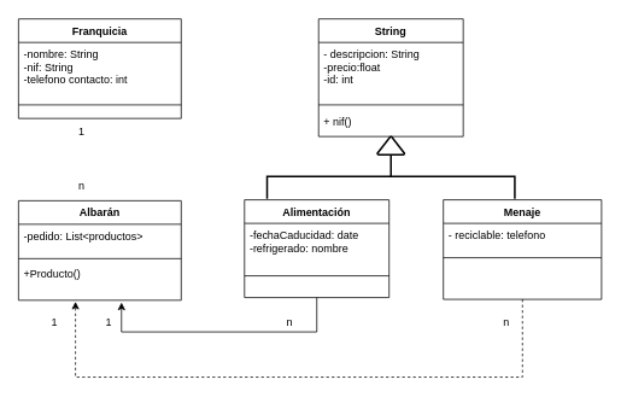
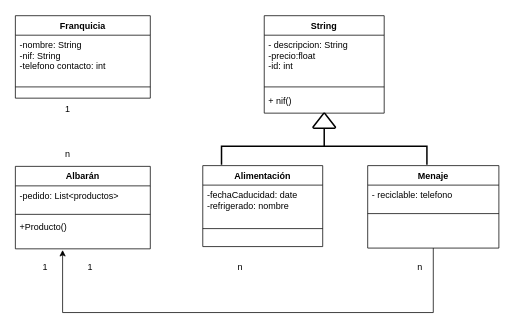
- <mxCell id="12" style="edgeStyle=orthogonalEdgeStyle;rounded=0;orthogonalLoop=1;jettySize=auto;html=1;exitX=0.5;exitY=1;exitDx=0;exitDy=0;entryX=0.633;entryY=1.058;entryDx=0;entryDy=0;entryPerimeter=0;" parent="1" source="13" target="27" edge="1"><mxGeometry relative="1" as="geometry"><Array as="points"><mxPoint x="350" y="366" /><mxPoint x="134" y="366" /></Array></mxGeometry></mxCell>
- <mxCell id="6" style="edgeStyle=orthogonalEdgeStyle;rounded=0;orthogonalLoop=1;jettySize=auto;html=1;entryX=0.35;entryY=1.038;entryDx=0;entryDy=0;entryPerimeter=0;dashed=1;" parent="1" source="7" target="27" edge="1"><mxGeometry relative="1" as="geometry"><Array as="points"><mxPoint x="578" y="416" /><mxPoint x="83" y="416" /></Array></mxGeometry></mxCell>
+ <mxCell id="6" style="edgeStyle=orthogonalEdgeStyle;rounded=0;orthogonalLoop=1;jettySize=auto;html=1;entryX=0.35;entryY=1.038;entryDx=0;entryDy=0;entryPerimeter=0;" parent="1" source="7" target="27" edge="1"><mxGeometry relative="1" as="geometry"><Array as="points"><mxPoint x="578" y="416" /><mxPoint x="83" y="416" /></Array></mxGeometry></mxCell>
